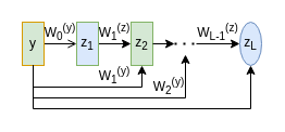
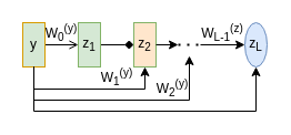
- <mxCell id="9" value="&lt;p style=&quot;margin: 0cm; text-align: start;&quot; class=&quot;MsoNormal&quot;&gt;W&lt;sub&gt;1&lt;/sub&gt;&lt;sup&gt;(z)&lt;font face=&quot;Calibri, sans-serif&quot;&gt;&lt;/font&gt;&lt;/sup&gt;&lt;/p&gt;" style="text;html=1;strokeColor=none;fillColor=none;align=center;verticalAlign=middle;whiteSpace=wrap;rounded=0;" vertex="1" parent="1"><mxGeometry x="90" y="20" width="30" height="20" as="geometry" /></mxCell>
- <mxCell id="5" value="&lt;p style=&quot;margin: 0cm; text-align: start;&quot; class=&quot;MsoNormal&quot;&gt;z&lt;sub&gt;1&lt;font face=&quot;Calibri, sans-serif&quot;&gt;&lt;/font&gt;&lt;/sub&gt;&lt;/p&gt;" style="rounded=0;whiteSpace=wrap;html=1;fillColor=#dae8fc;strokeColor=#82b366;" vertex="1" parent="1"><mxGeometry x="70" y="20" width="20" height="40" as="geometry" /></mxCell>
+ <mxCell id="5" value="&lt;p style=&quot;margin: 0cm; text-align: start;&quot; class=&quot;MsoNormal&quot;&gt;z&lt;sub&gt;1&lt;font face=&quot;Calibri, sans-serif&quot;&gt;&lt;/font&gt;&lt;/sub&gt;&lt;/p&gt;" style="rounded=0;whiteSpace=wrap;html=1;fillColor=#d5e8d4;strokeColor=#82b366;" vertex="1" parent="1"><mxGeometry x="70" y="20" width="20" height="40" as="geometry" /></mxCell>
- <mxCell id="4" style="edgeStyle=orthogonalEdgeStyle;rounded=0;orthogonalLoop=1;jettySize=auto;html=1;exitX=1;exitY=0.5;exitDx=0;exitDy=0;entryX=0;entryY=0.5;entryDx=0;entryDy=0;" edge="1" parent="1" source="5" target="6"><mxGeometry relative="1" as="geometry" /></mxCell>
+ <mxCell id="4" style="edgeStyle=orthogonalEdgeStyle;rounded=0;orthogonalLoop=1;jettySize=auto;html=1;exitX=1;exitY=0.5;exitDx=0;exitDy=0;entryX=0;entryY=0.5;entryDx=0;entryDy=0;endArrow=diamond;" edge="1" parent="1" source="5" target="6"><mxGeometry relative="1" as="geometry" /></mxCell>
- <mxCell id="6" value="&lt;p style=&quot;margin: 0cm; text-align: start;&quot; class=&quot;MsoNormal&quot;&gt;z&lt;sub&gt;2&lt;font face=&quot;Calibri, sans-serif&quot;&gt;&lt;/font&gt;&lt;/sub&gt;&lt;/p&gt;" style="rounded=0;whiteSpace=wrap;html=1;fillColor=#d5e8d4;strokeColor=#82b366;" vertex="1" parent="1"><mxGeometry x="120" y="20" width="20" height="40" as="geometry" /></mxCell>
+ <mxCell id="6" value="&lt;p style=&quot;margin: 0cm; text-align: start;&quot; class=&quot;MsoNormal&quot;&gt;z&lt;sub&gt;2&lt;font face=&quot;Calibri, sans-serif&quot;&gt;&lt;/font&gt;&lt;/sub&gt;&lt;/p&gt;" style="rounded=0;whiteSpace=wrap;html=1;fillColor=#ffe6cc;strokeColor=#82b366;" vertex="1" parent="1"><mxGeometry x="120" y="20" width="20" height="40" as="geometry" /></mxCell>
